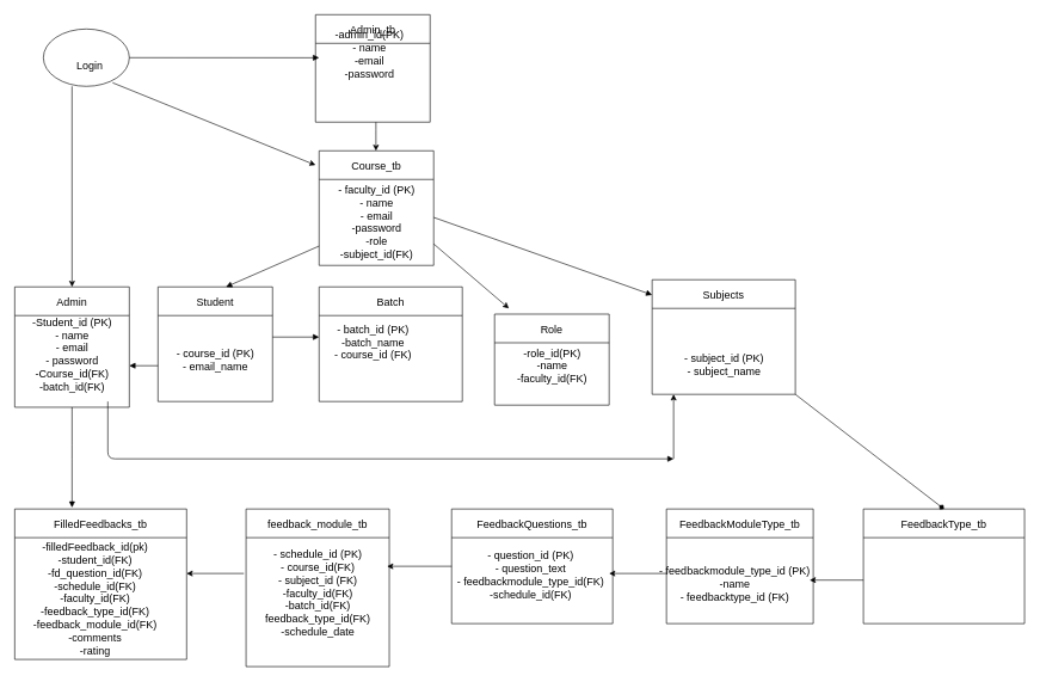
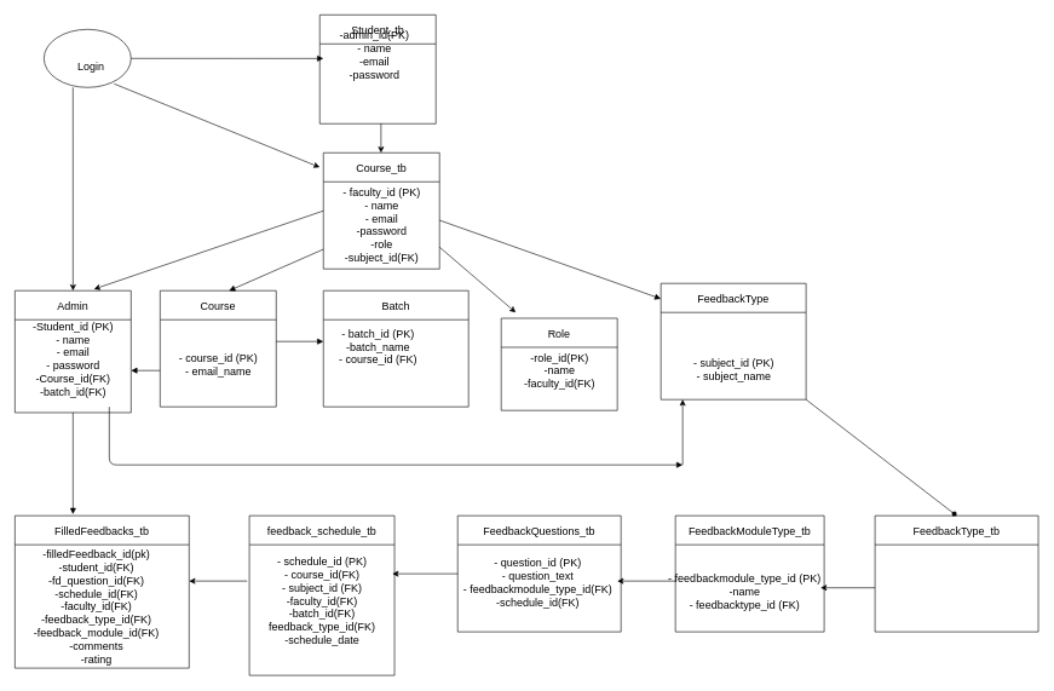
- <mxCell id="35" value="Admin_tb" style="shape=swimlane;fontSize=15;" parent="1" vertex="1"><mxGeometry x="440" y="20" width="160" height="150" as="geometry" /></mxCell>
+ <mxCell id="35" value="Student_tb" style="shape=swimlane;fontSize=15;" parent="1" vertex="1"><mxGeometry x="440" y="20" width="160" height="150" as="geometry" /></mxCell>
+ <mxCell id="40" value="" style="endArrow=classic;html=1;rounded=0;entryX=0.681;entryY=-0.013;entryDx=0;entryDy=0;entryPerimeter=0;exitX=0;exitY=0.5;exitDx=0;exitDy=0;" parent="1" source="4" target="2" edge="1"><mxGeometry width="50" height="50" relative="1" as="geometry"><mxPoint x="220" y="310" as="sourcePoint" /><mxPoint x="270" y="260" as="targetPoint" /></mxGeometry></mxCell>
- <mxCell id="6" value="Subjects" style="shape=swimlane;fontSize=15;" parent="1" vertex="1"><mxGeometry x="910" y="390" width="200" height="160" as="geometry" /></mxCell>
+ <mxCell id="6" value="FeedbackType" style="shape=swimlane;fontSize=15;" parent="1" vertex="1"><mxGeometry x="910" y="390" width="200" height="160" as="geometry" /></mxCell>
- <mxCell id="14" value="Student" style="shape=swimlane;fontSize=15;" parent="1" vertex="1"><mxGeometry x="220" y="400" width="160" height="160" as="geometry" /></mxCell>
+ <mxCell id="14" value="Course" style="shape=swimlane;fontSize=15;" parent="1" vertex="1"><mxGeometry x="220" y="400" width="160" height="160" as="geometry" /></mxCell>
- <mxCell id="29" value="feedback_module_tb" style="shape=swimlane;fontSize=15;" parent="1" vertex="1"><mxGeometry x="343" y="710" width="200" height="220" as="geometry" /></mxCell>
+ <mxCell id="29" value="feedback_schedule_tb" style="shape=swimlane;fontSize=15;" parent="1" vertex="1"><mxGeometry x="343" y="710" width="200" height="220" as="geometry" /></mxCell>
